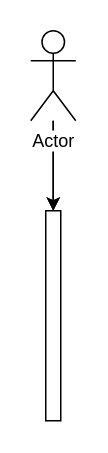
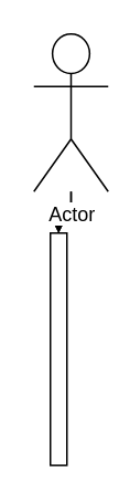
- <mxCell id="4" value="Actor" style="shape=umlActor;verticalLabelPosition=bottom;labelBackgroundColor=#ffffff;verticalAlign=top;html=1;" vertex="1" parent="1"><mxGeometry x="20" y="20" width="30" height="60" as="geometry" /></mxCell>
+ <mxCell id="4" value="Actor" style="shape=umlActor;verticalLabelPosition=bottom;labelBackgroundColor=#ffffff;verticalAlign=top;html=1;" vertex="1" parent="1"><mxGeometry x="20" y="20" width="45" height="95" as="geometry" /></mxCell>
